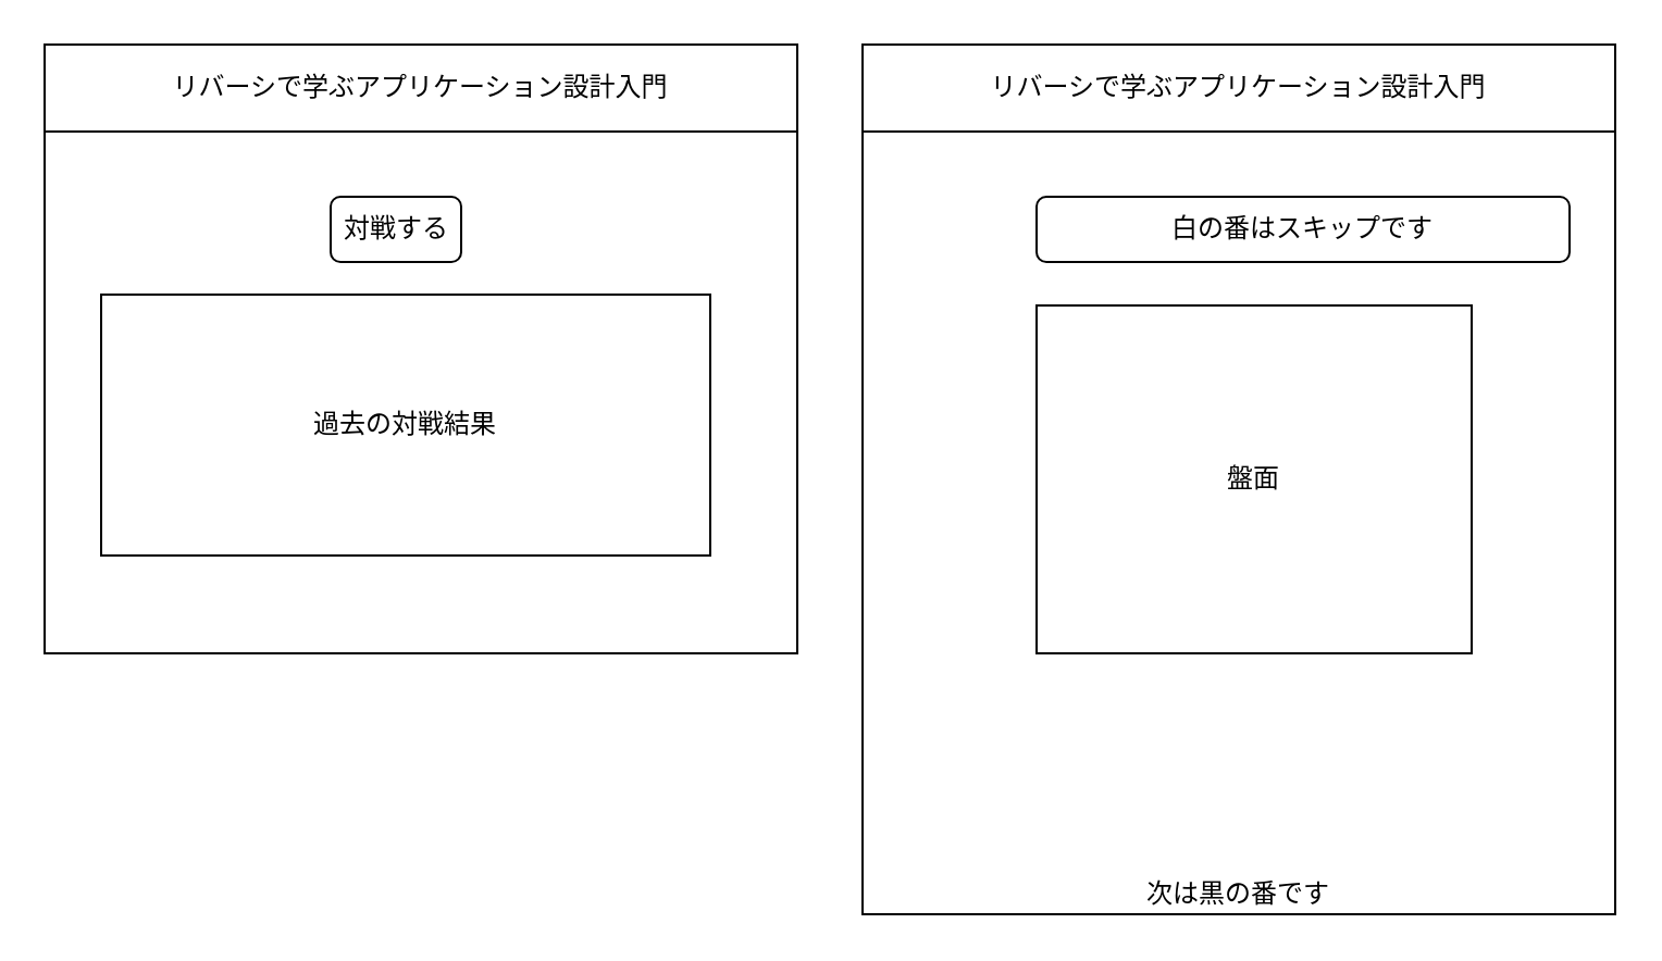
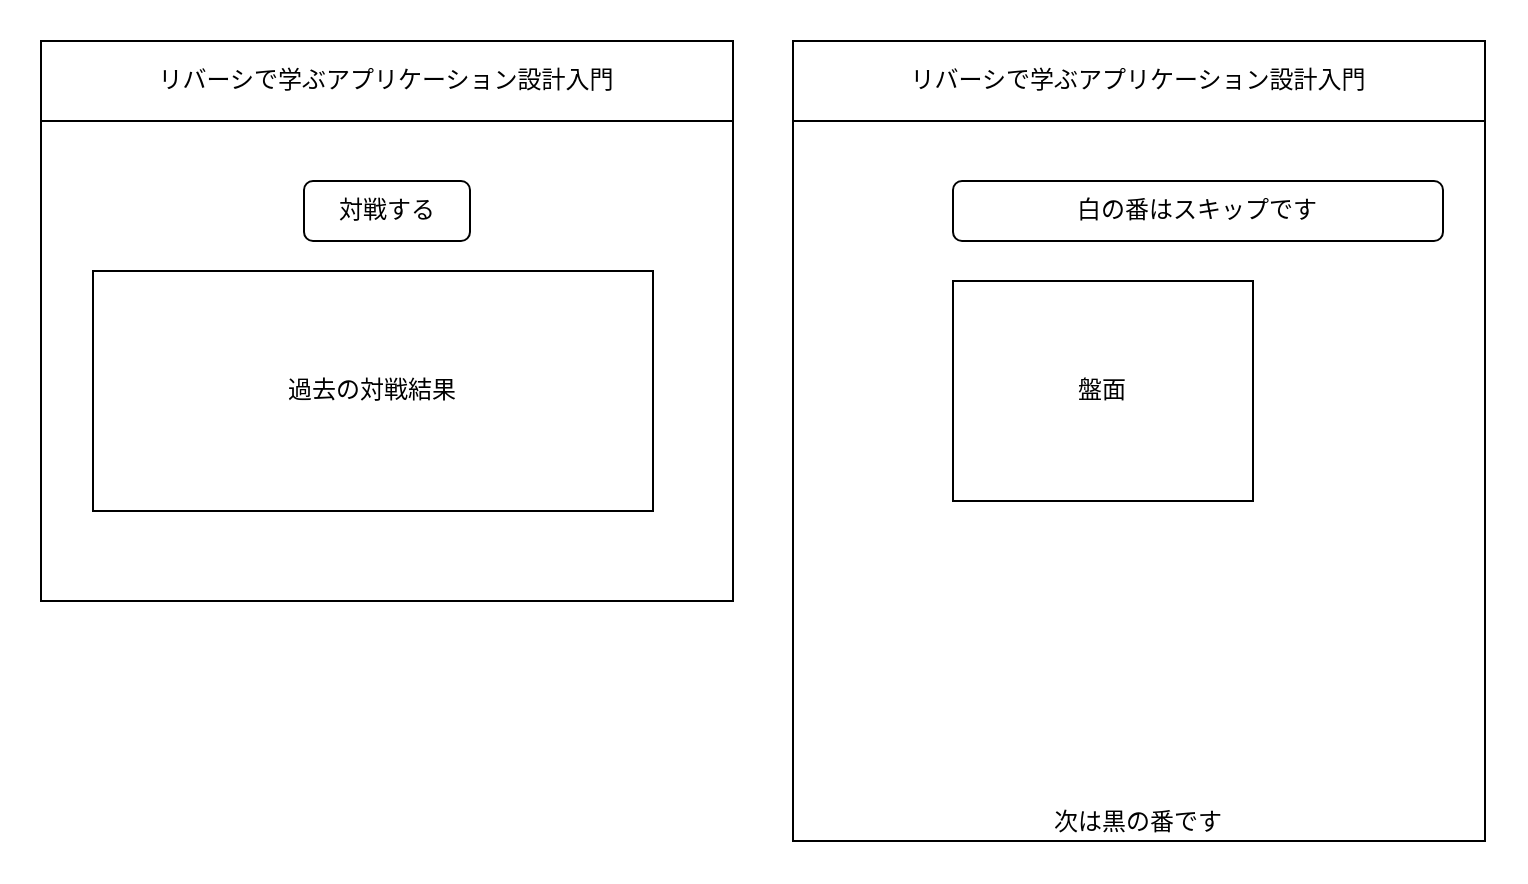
- <mxCell id="4" value="対戦する" style="rounded=1;whiteSpace=wrap;html=1;fillColor=none;" vertex="1" parent="1"><mxGeometry x="151.5" y="90" width="60" height="30" as="geometry" /></mxCell>
+ <mxCell id="4" value="対戦する" style="rounded=1;whiteSpace=wrap;html=1;fillColor=none;" vertex="1" parent="1"><mxGeometry x="151.5" y="90" width="83" height="30" as="geometry" /></mxCell>
- <mxCell id="9" value="盤面" style="rounded=0;whiteSpace=wrap;html=1;fillColor=none;" vertex="1" parent="1"><mxGeometry x="476" y="140" width="200" height="160" as="geometry" /></mxCell>
+ <mxCell id="9" value="盤面" style="rounded=0;whiteSpace=wrap;html=1;fillColor=none;" vertex="1" parent="1"><mxGeometry x="476" y="140" width="150" height="110" as="geometry" /></mxCell>
